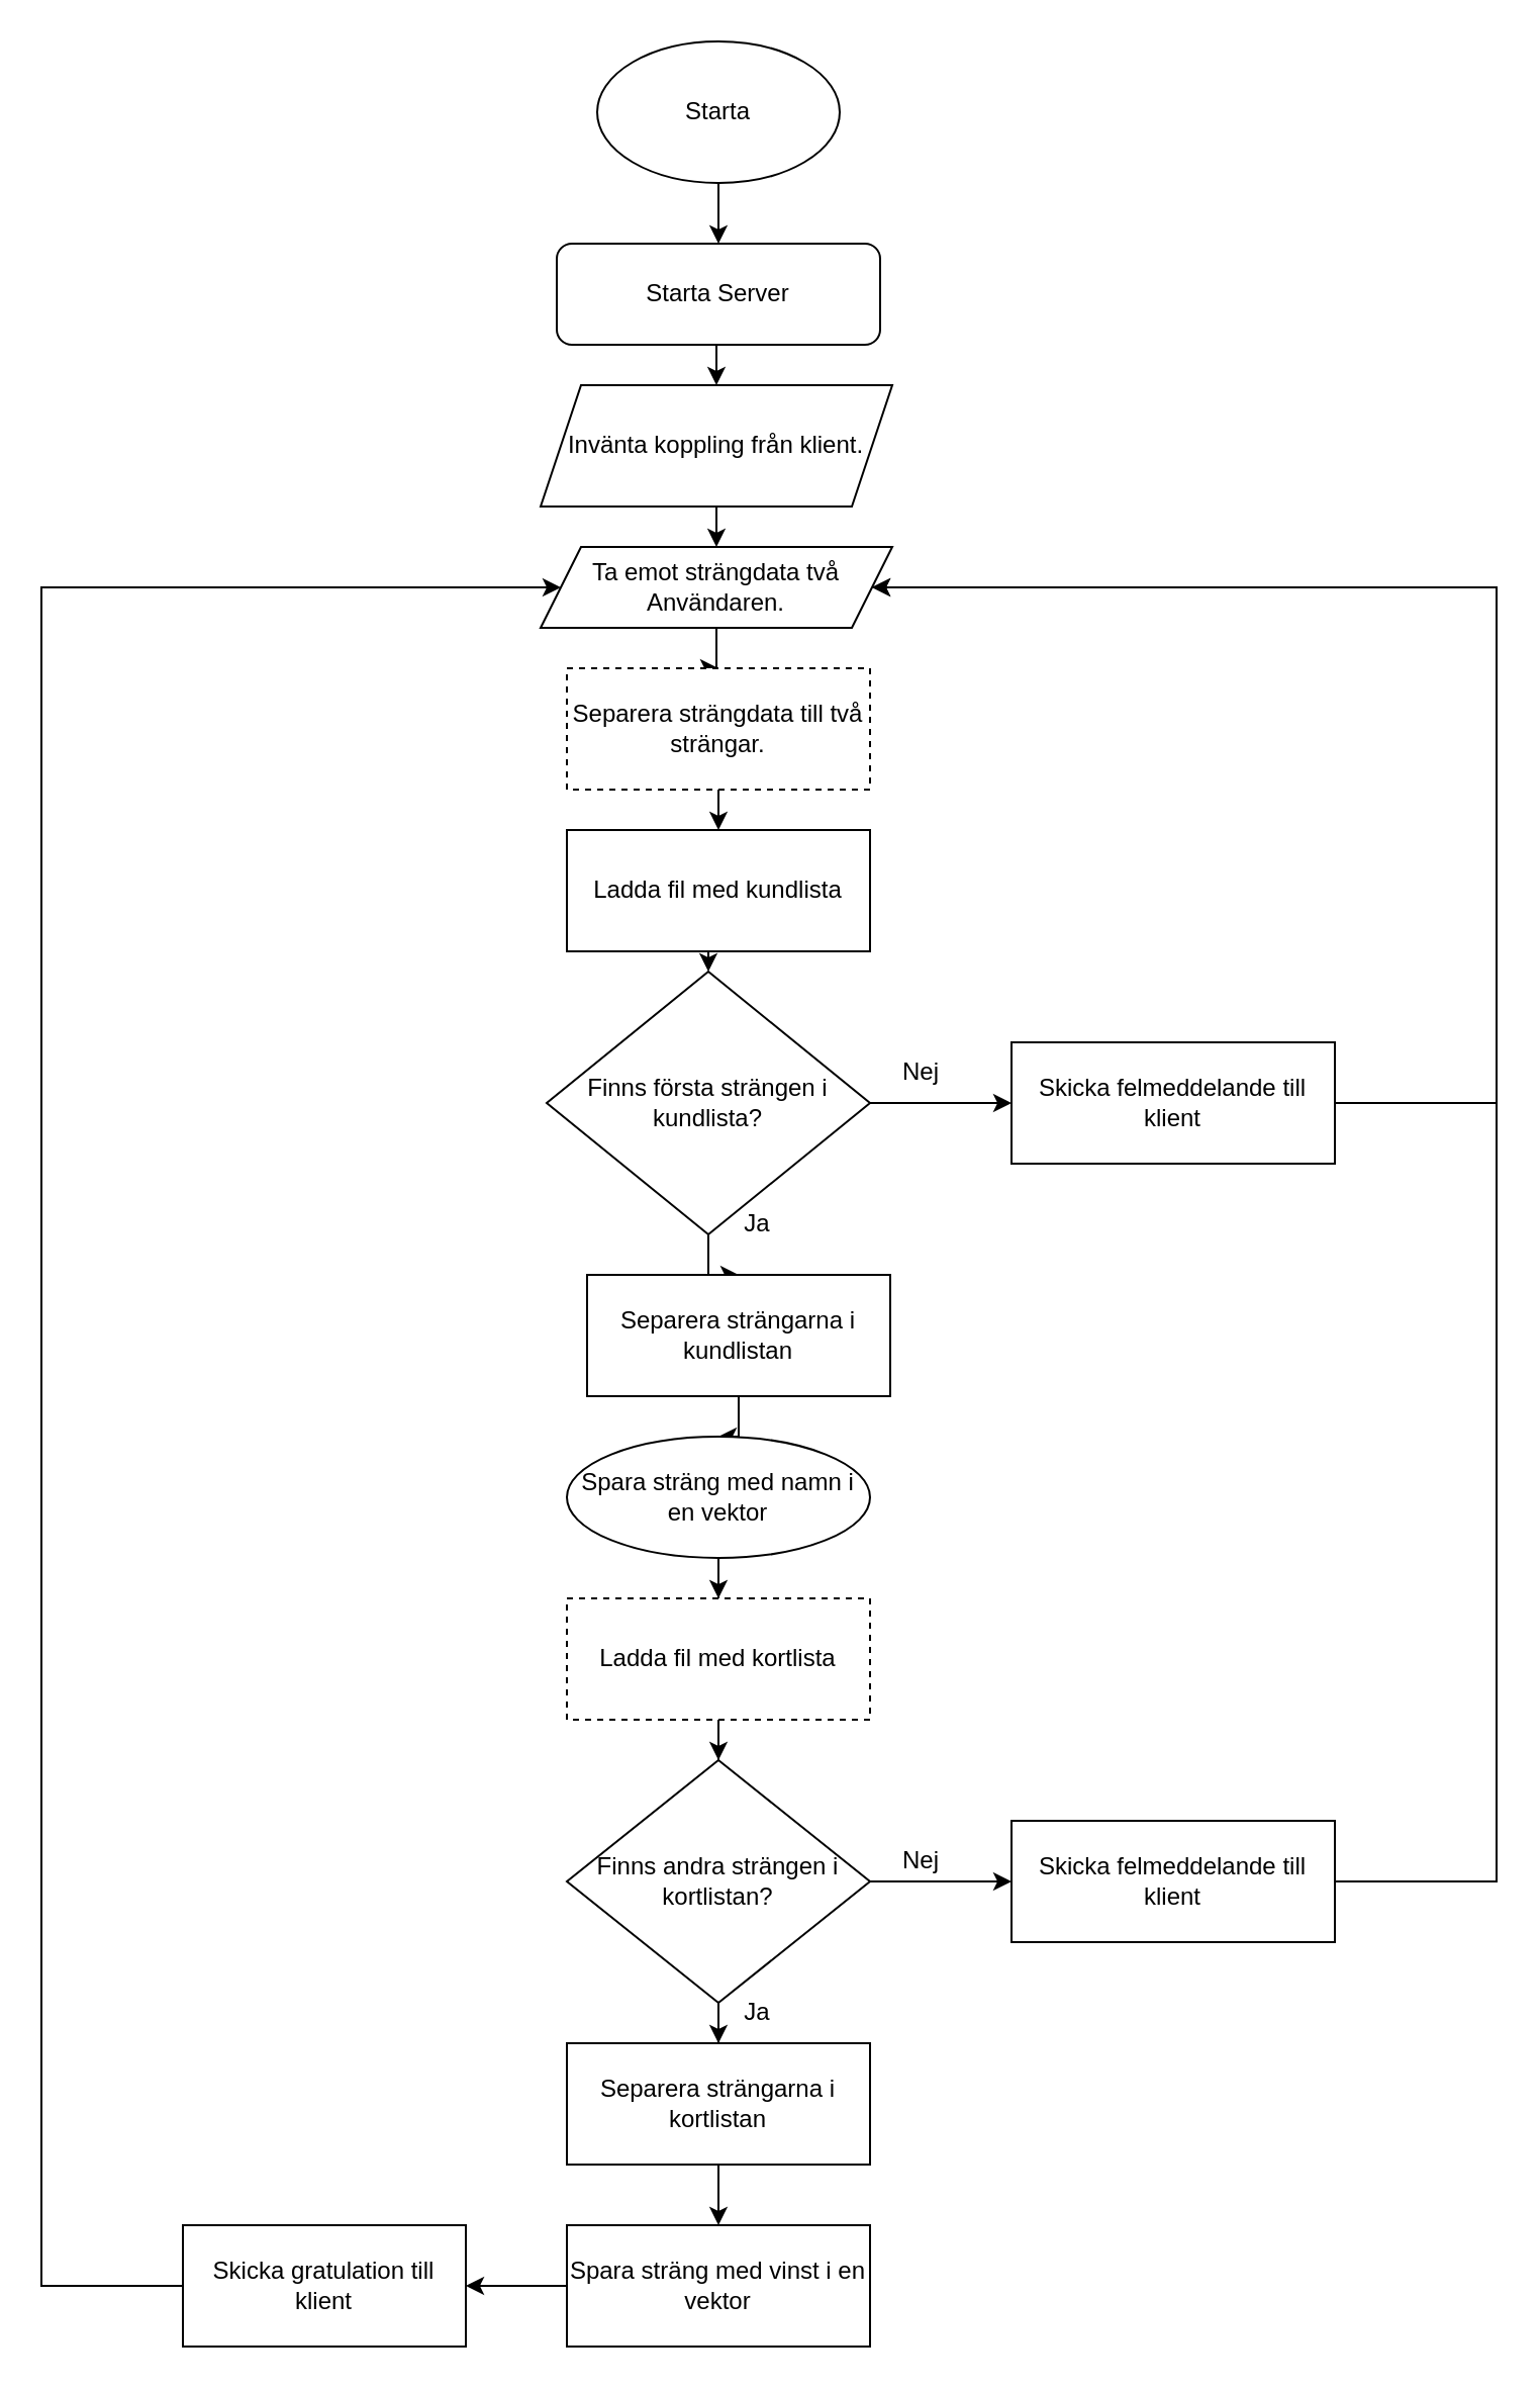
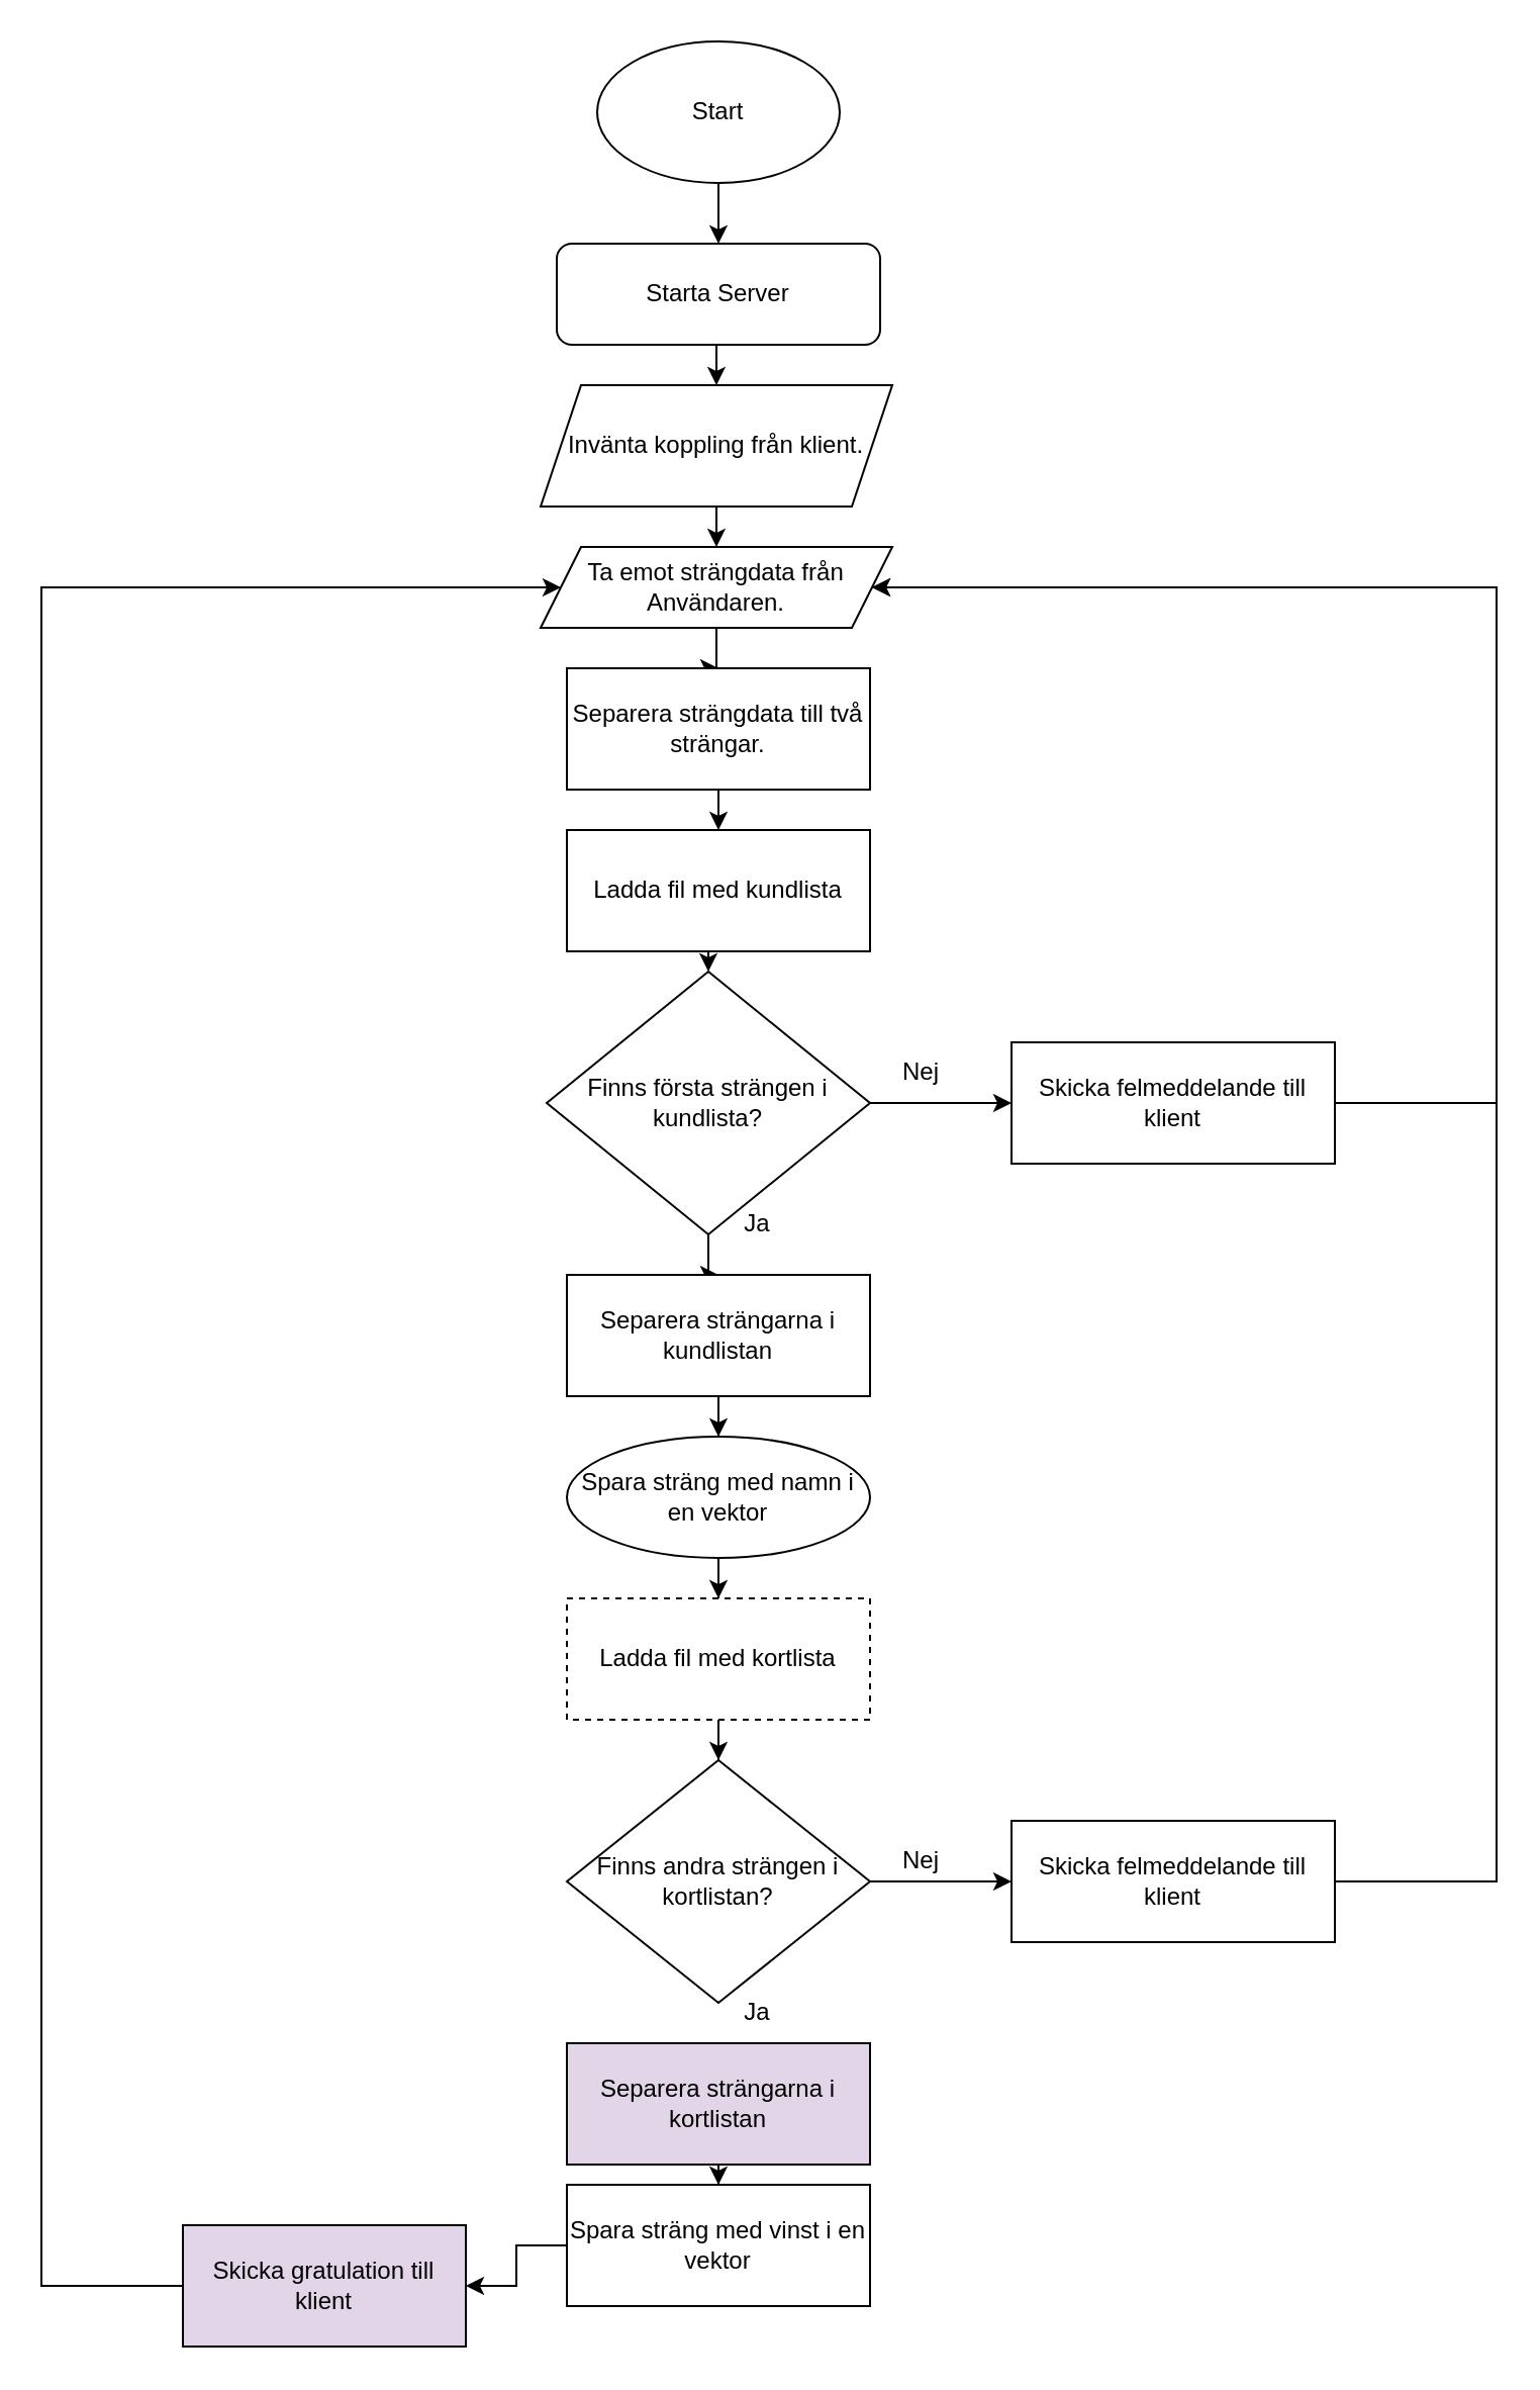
- <mxCell id="5" value="Starta" style="ellipse;whiteSpace=wrap;html=1;" vertex="1" parent="1"><mxGeometry x="295" y="20" width="120" height="70" as="geometry" /></mxCell>
+ <mxCell id="5" value="Start" style="ellipse;whiteSpace=wrap;html=1;" vertex="1" parent="1"><mxGeometry x="295" y="20" width="120" height="70" as="geometry" /></mxCell>
- <mxCell id="9" value="Ta emot strängdata två Användaren." style="shape=parallelogram;perimeter=parallelogramPerimeter;whiteSpace=wrap;html=1;fixedSize=1;" vertex="1" parent="1"><mxGeometry x="267" y="270" width="174" height="40" as="geometry" /></mxCell>
+ <mxCell id="9" value="Ta emot strängdata från Användaren." style="shape=parallelogram;perimeter=parallelogramPerimeter;whiteSpace=wrap;html=1;fixedSize=1;" vertex="1" parent="1"><mxGeometry x="267" y="270" width="174" height="40" as="geometry" /></mxCell>
- <mxCell id="11" value="Separera strängdata till två strängar." style="rounded=0;whiteSpace=wrap;html=1;dashed=1;" vertex="1" parent="1"><mxGeometry x="280" y="330" width="150" height="60" as="geometry" /></mxCell>
+ <mxCell id="11" value="Separera strängdata till två strängar." style="rounded=0;whiteSpace=wrap;html=1;" vertex="1" parent="1"><mxGeometry x="280" y="330" width="150" height="60" as="geometry" /></mxCell>
- <mxCell id="18" value="Separera strängarna i kundlistan" style="rounded=0;whiteSpace=wrap;html=1;" vertex="1" parent="1"><mxGeometry x="290" y="630" width="150" height="60" as="geometry" /></mxCell>
+ <mxCell id="18" value="Separera strängarna i kundlistan" style="rounded=0;whiteSpace=wrap;html=1;" vertex="1" parent="1"><mxGeometry x="280" y="630" width="150" height="60" as="geometry" /></mxCell>
- <mxCell id="23" value="" style="edgeStyle=orthogonalEdgeStyle;rounded=0;orthogonalLoop=1;jettySize=auto;html=1;" edge="1" parent="1" source="25" target="27"><mxGeometry relative="1" as="geometry" /></mxCell>
- <mxCell id="27" value="Separera strängarna i kortlistan" style="rounded=0;whiteSpace=wrap;html=1;" vertex="1" parent="1"><mxGeometry x="280" y="1010" width="150" height="60" as="geometry" /></mxCell>
+ <mxCell id="27" value="Separera strängarna i kortlistan" style="rounded=0;whiteSpace=wrap;html=1;fillColor=#e1d5e7;" vertex="1" parent="1"><mxGeometry x="280" y="1010" width="150" height="60" as="geometry" /></mxCell>
- <mxCell id="31" value="Skicka gratulation till klient" style="whiteSpace=wrap;html=1;rounded=0;" vertex="1" parent="1"><mxGeometry x="90" y="1100" width="140" height="60" as="geometry" /></mxCell>
+ <mxCell id="31" value="Skicka gratulation till klient" style="whiteSpace=wrap;html=1;rounded=0;fillColor=#e1d5e7;" vertex="1" parent="1"><mxGeometry x="90" y="1100" width="140" height="60" as="geometry" /></mxCell>
- <mxCell id="29" value="Spara sträng med vinst i en vektor" style="rounded=0;whiteSpace=wrap;html=1;" vertex="1" parent="1"><mxGeometry x="280" y="1100" width="150" height="60" as="geometry" /></mxCell>
+ <mxCell id="29" value="Spara sträng med vinst i en vektor" style="rounded=0;whiteSpace=wrap;html=1;" vertex="1" parent="1"><mxGeometry x="280" y="1080" width="150" height="60" as="geometry" /></mxCell>
